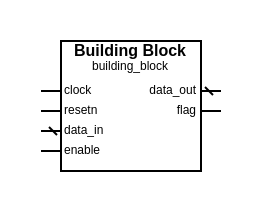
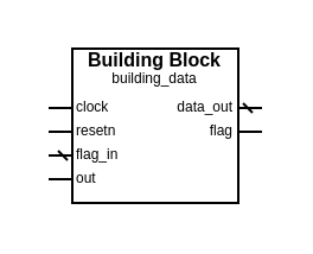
- <mxCell id="17" value="building_block" style="text;html=1;align=center;verticalAlign=middle;whiteSpace=wrap;rounded=0;fontSize=6;connectable=0;" vertex="1" parent="2"><mxGeometry x="10" y="10" width="70" height="5" as="geometry" /></mxCell>
+ <mxCell id="17" value="building_data" style="text;html=1;align=center;verticalAlign=middle;whiteSpace=wrap;rounded=0;fontSize=6;connectable=0;" vertex="1" parent="2"><mxGeometry x="10" y="10" width="70" height="5" as="geometry" /></mxCell>
- <mxCell id="13" value="data_in" style="text;html=1;align=left;verticalAlign=middle;whiteSpace=wrap;rounded=0;fontSize=6;connectable=0;" vertex="1" parent="2"><mxGeometry x="10" y="40" width="30" height="10" as="geometry" /></mxCell>
+ <mxCell id="13" value="flag_in" style="text;html=1;align=left;verticalAlign=middle;whiteSpace=wrap;rounded=0;fontSize=6;connectable=0;" vertex="1" parent="2"><mxGeometry x="10" y="40" width="30" height="10" as="geometry" /></mxCell>
- <mxCell id="14" value="enable" style="text;html=1;align=left;verticalAlign=middle;whiteSpace=wrap;rounded=0;fontSize=6;connectable=0;" vertex="1" parent="2"><mxGeometry x="10" y="50" width="30" height="10" as="geometry" /></mxCell>
+ <mxCell id="14" value="out" style="text;html=1;align=left;verticalAlign=middle;whiteSpace=wrap;rounded=0;fontSize=6;connectable=0;" vertex="1" parent="2"><mxGeometry x="10" y="50" width="30" height="10" as="geometry" /></mxCell>
